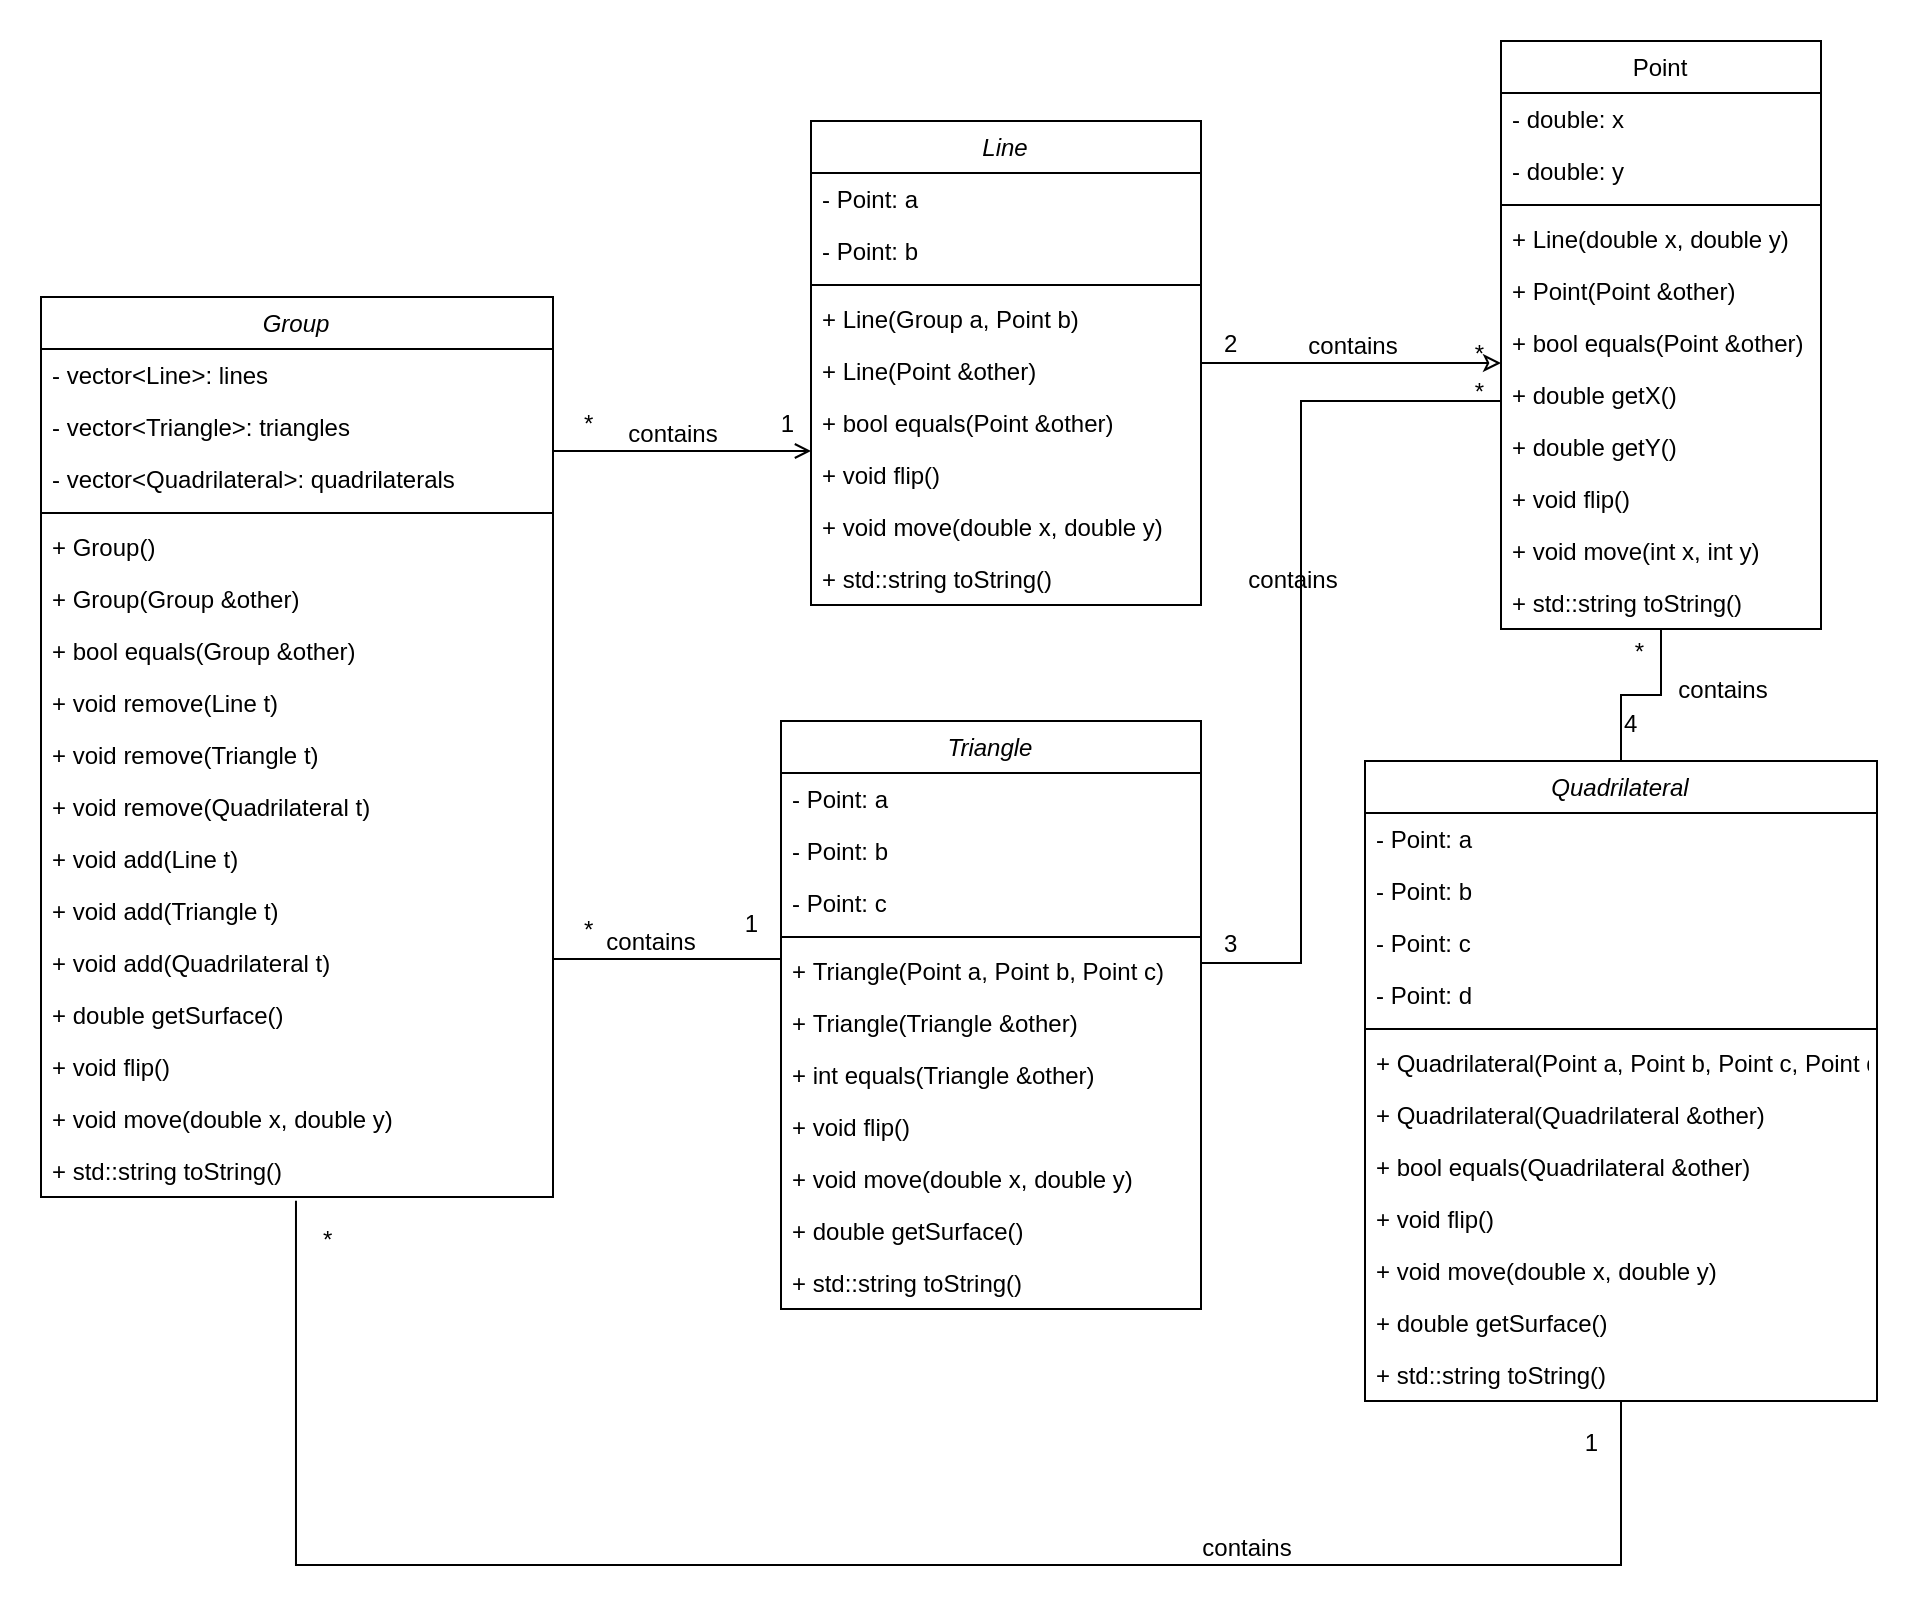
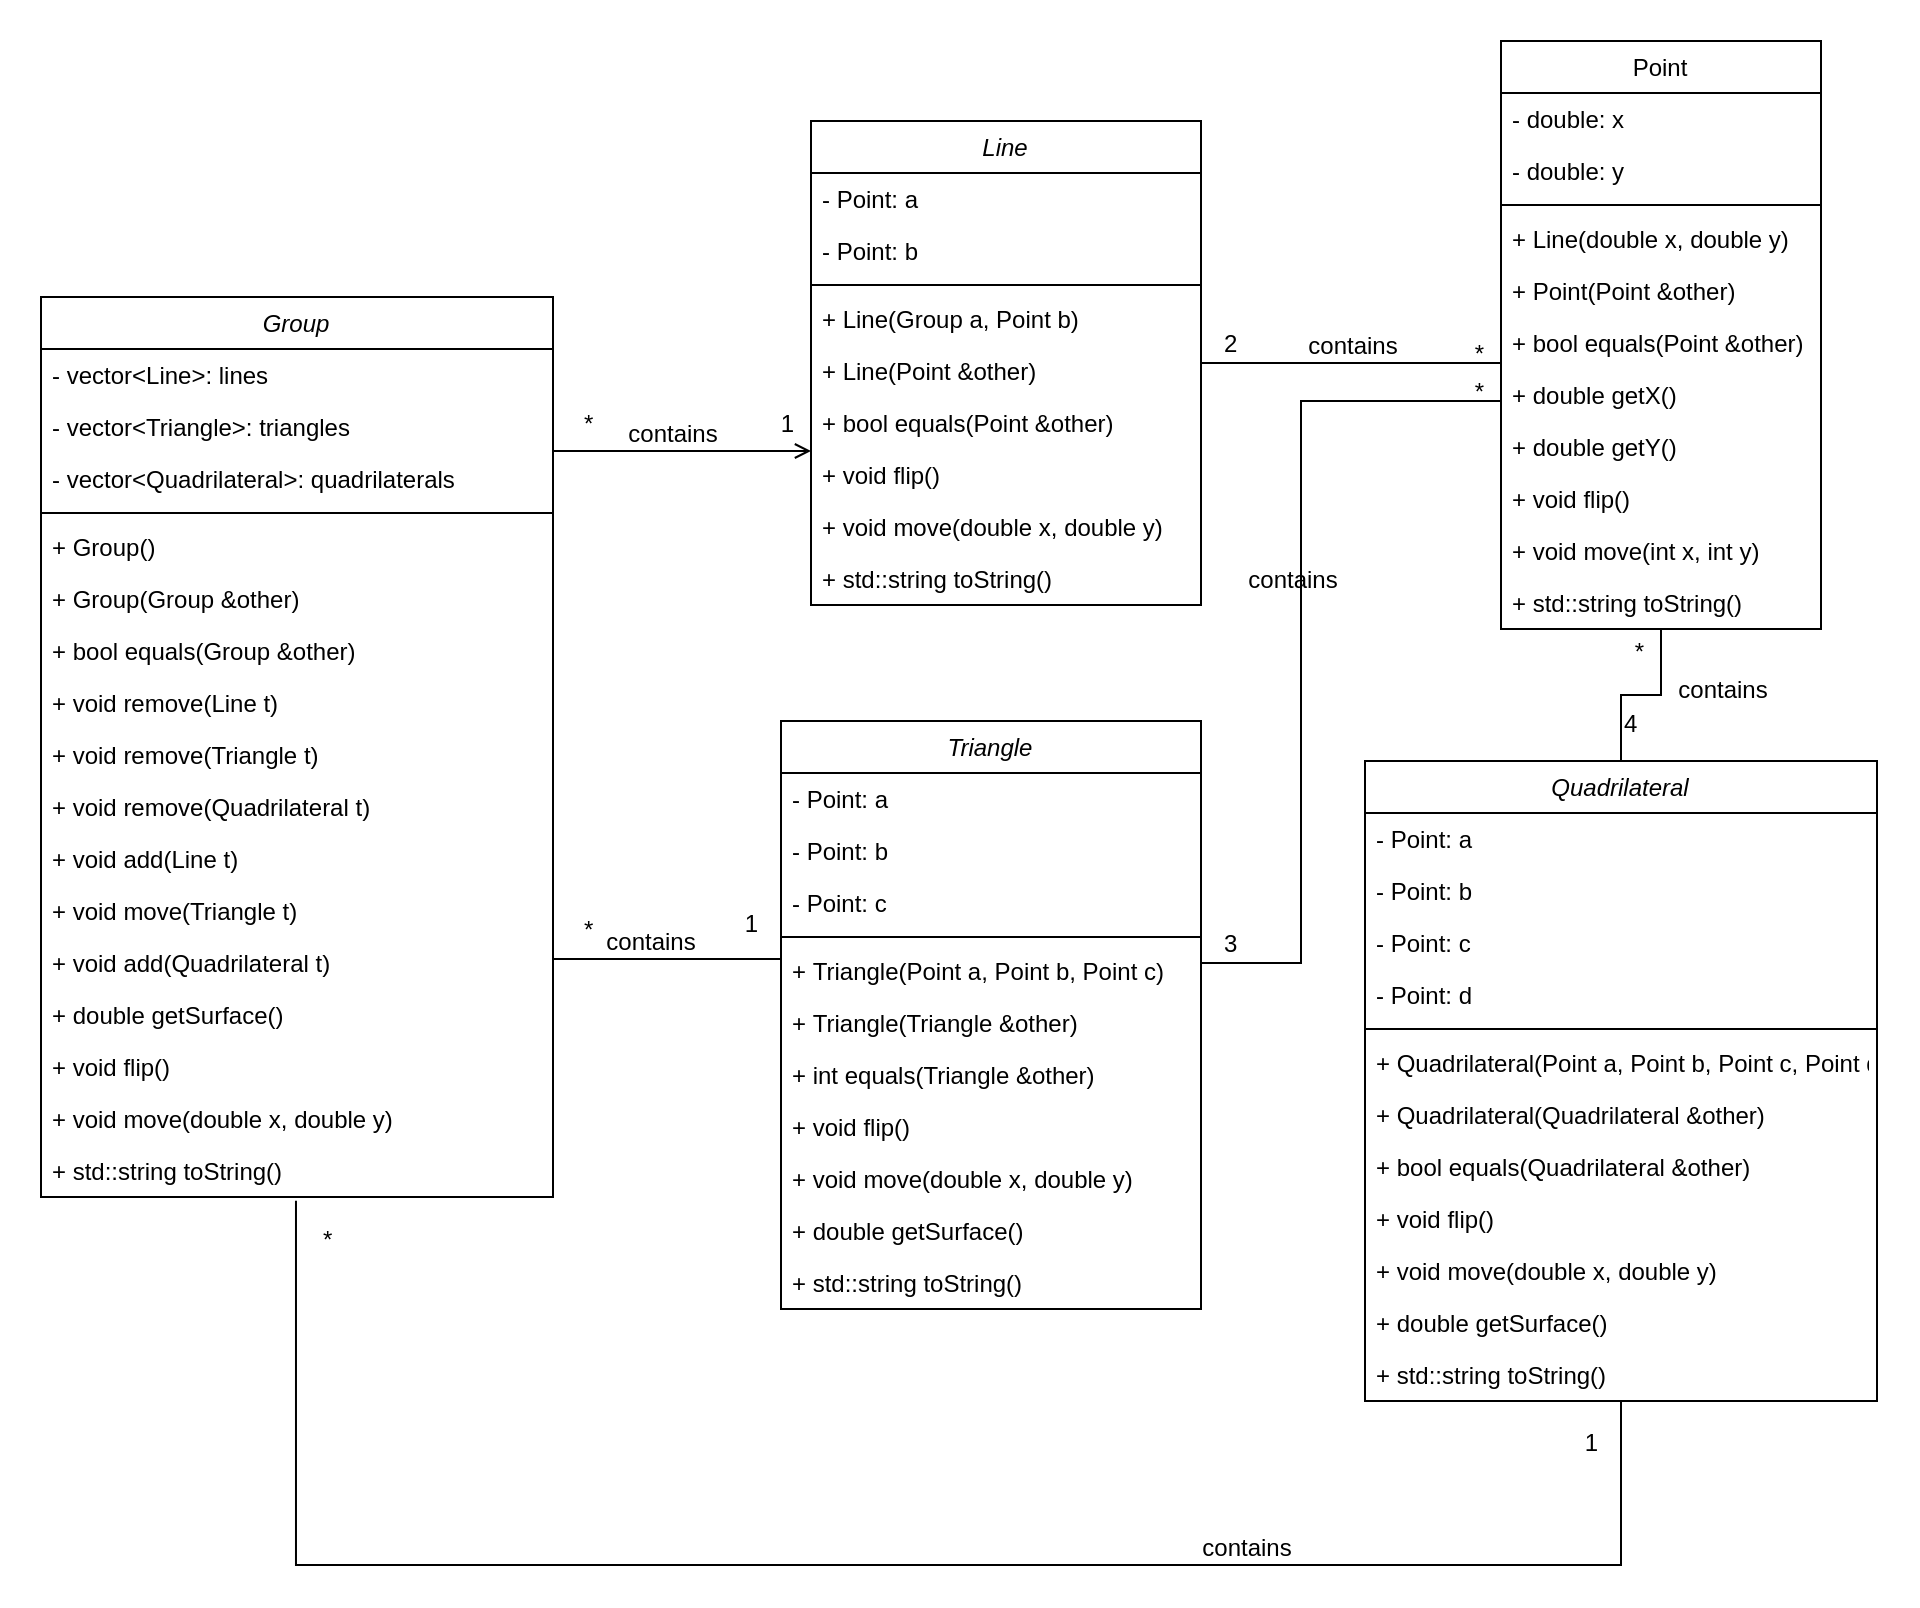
- <mxCell id="24" value="" style="endArrow=classic;shadow=0;strokeWidth=1;rounded=0;endFill=0;edgeStyle=elbowEdgeStyle;elbow=vertical;" parent="1" source="2" target="12" edge="1"><mxGeometry x="0.5" y="41" relative="1" as="geometry"><mxPoint x="620" y="112" as="sourcePoint" /><mxPoint x="780" y="112" as="targetPoint" /><mxPoint x="-40" y="32" as="offset" /></mxGeometry></mxCell>
+ <mxCell id="24" value="" style="endArrow=none;shadow=0;strokeWidth=1;rounded=0;endFill=0;edgeStyle=elbowEdgeStyle;elbow=vertical;" parent="1" source="2" target="12" edge="1"><mxGeometry x="0.5" y="41" relative="1" as="geometry"><mxPoint x="620" y="112" as="sourcePoint" /><mxPoint x="780" y="112" as="targetPoint" /><mxPoint x="-40" y="32" as="offset" /></mxGeometry></mxCell>
- <mxCell id="73" value="+ void add(Triangle t)" style="text;align=left;verticalAlign=top;spacingLeft=4;spacingRight=4;overflow=hidden;rotatable=0;points=[[0,0.5],[1,0.5]];portConstraint=eastwest;" parent="61" vertex="1"><mxGeometry y="294" width="256" height="26" as="geometry" /></mxCell>
+ <mxCell id="73" value="+ void move(Triangle t)" style="text;align=left;verticalAlign=top;spacingLeft=4;spacingRight=4;overflow=hidden;rotatable=0;points=[[0,0.5],[1,0.5]];portConstraint=eastwest;" parent="61" vertex="1"><mxGeometry y="294" width="256" height="26" as="geometry" /></mxCell>
